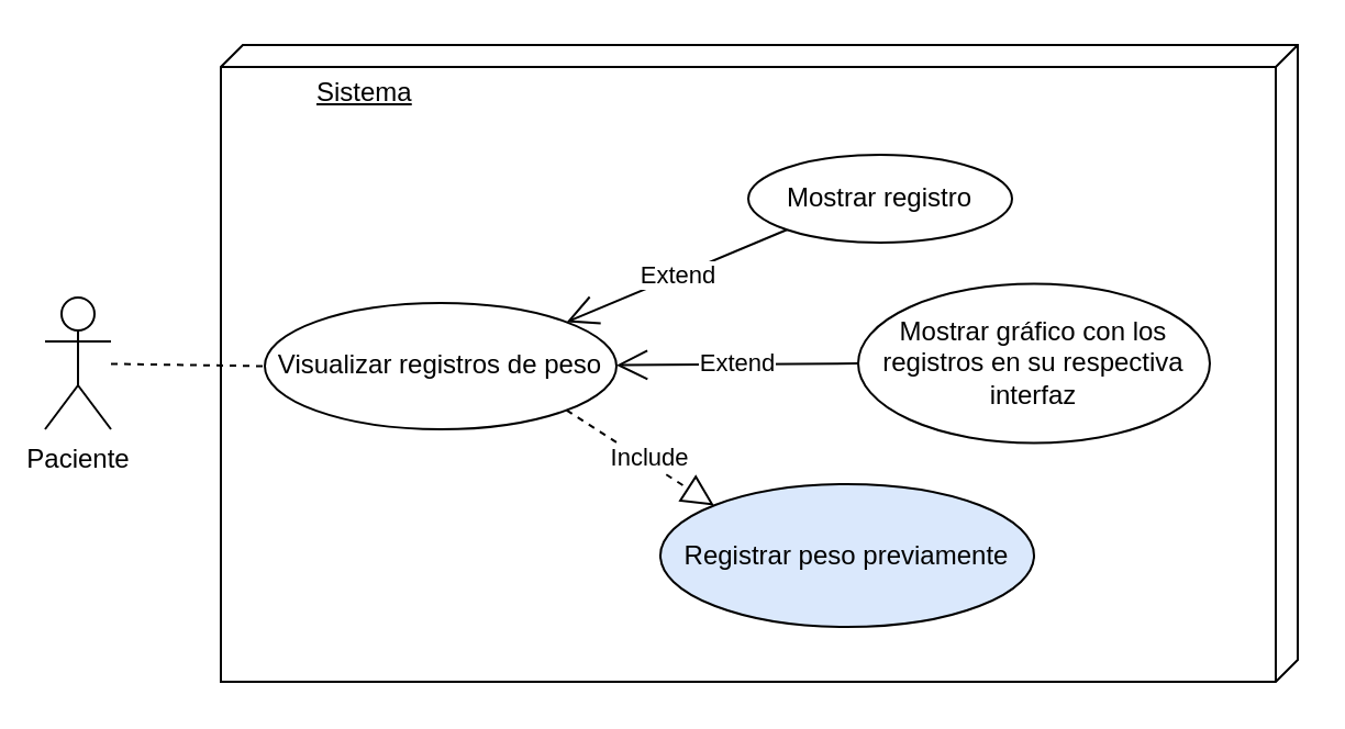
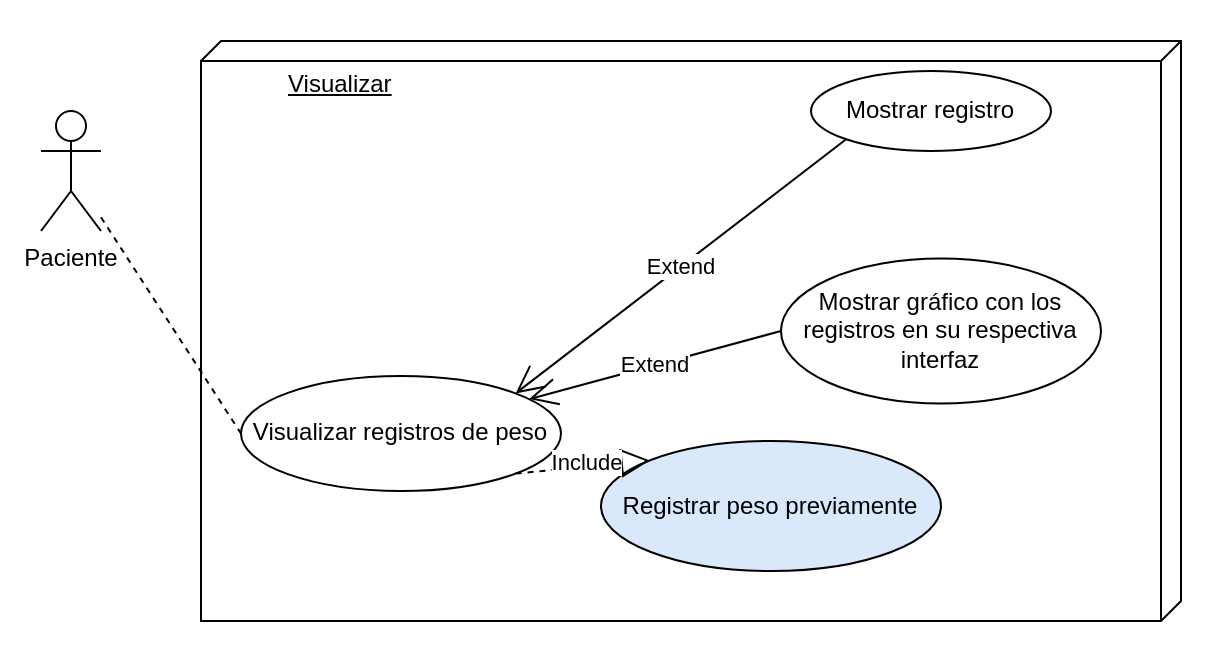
- <mxCell id="2" value="&lt;blockquote style=&quot;margin: 0 0 0 40px; border: none; padding: 0px;&quot;&gt;Sistema&lt;br&gt;&lt;/blockquote&gt;" style="verticalAlign=top;align=left;spacingTop=8;spacingLeft=2;spacingRight=12;shape=cube;size=10;direction=south;fontStyle=4;html=1;whiteSpace=wrap;" vertex="1" parent="1"><mxGeometry x="100" y="20" width="490" height="290" as="geometry" /></mxCell>
+ <mxCell id="2" value="&lt;blockquote style=&quot;margin: 0 0 0 40px; border: none; padding: 0px;&quot;&gt;Visualizar&lt;br&gt;&lt;/blockquote&gt;" style="verticalAlign=top;align=left;spacingTop=8;spacingLeft=2;spacingRight=12;shape=cube;size=10;direction=south;fontStyle=4;html=1;whiteSpace=wrap;" vertex="1" parent="1"><mxGeometry x="100" y="20" width="490" height="290" as="geometry" /></mxCell>
- <mxCell id="9" value="Mostrar registro" style="ellipse;whiteSpace=wrap;html=1;" vertex="1" parent="1"><mxGeometry x="340" y="70" width="120" height="40" as="geometry" /></mxCell>
+ <mxCell id="9" value="Mostrar registro" style="ellipse;whiteSpace=wrap;html=1;" vertex="1" parent="1"><mxGeometry x="405" y="35" width="120" height="40" as="geometry" /></mxCell>
- <mxCell id="3" value="Paciente" style="shape=umlActor;verticalLabelPosition=bottom;verticalAlign=top;html=1;outlineConnect=0;" vertex="1" parent="1"><mxGeometry x="20" y="135" width="30" height="60" as="geometry" /></mxCell>
+ <mxCell id="3" value="Paciente" style="shape=umlActor;verticalLabelPosition=bottom;verticalAlign=top;html=1;outlineConnect=0;" vertex="1" parent="1"><mxGeometry x="20" y="55" width="30" height="60" as="geometry" /></mxCell>
- <mxCell id="4" value="Visualizar registros de peso" style="ellipse;whiteSpace=wrap;html=1;" vertex="1" parent="1"><mxGeometry x="120" y="137.5" width="160" height="57.5" as="geometry" /></mxCell>
+ <mxCell id="4" value="Visualizar registros de peso" style="ellipse;whiteSpace=wrap;html=1;" vertex="1" parent="1"><mxGeometry x="120" y="187.5" width="160" height="57.5" as="geometry" /></mxCell>
